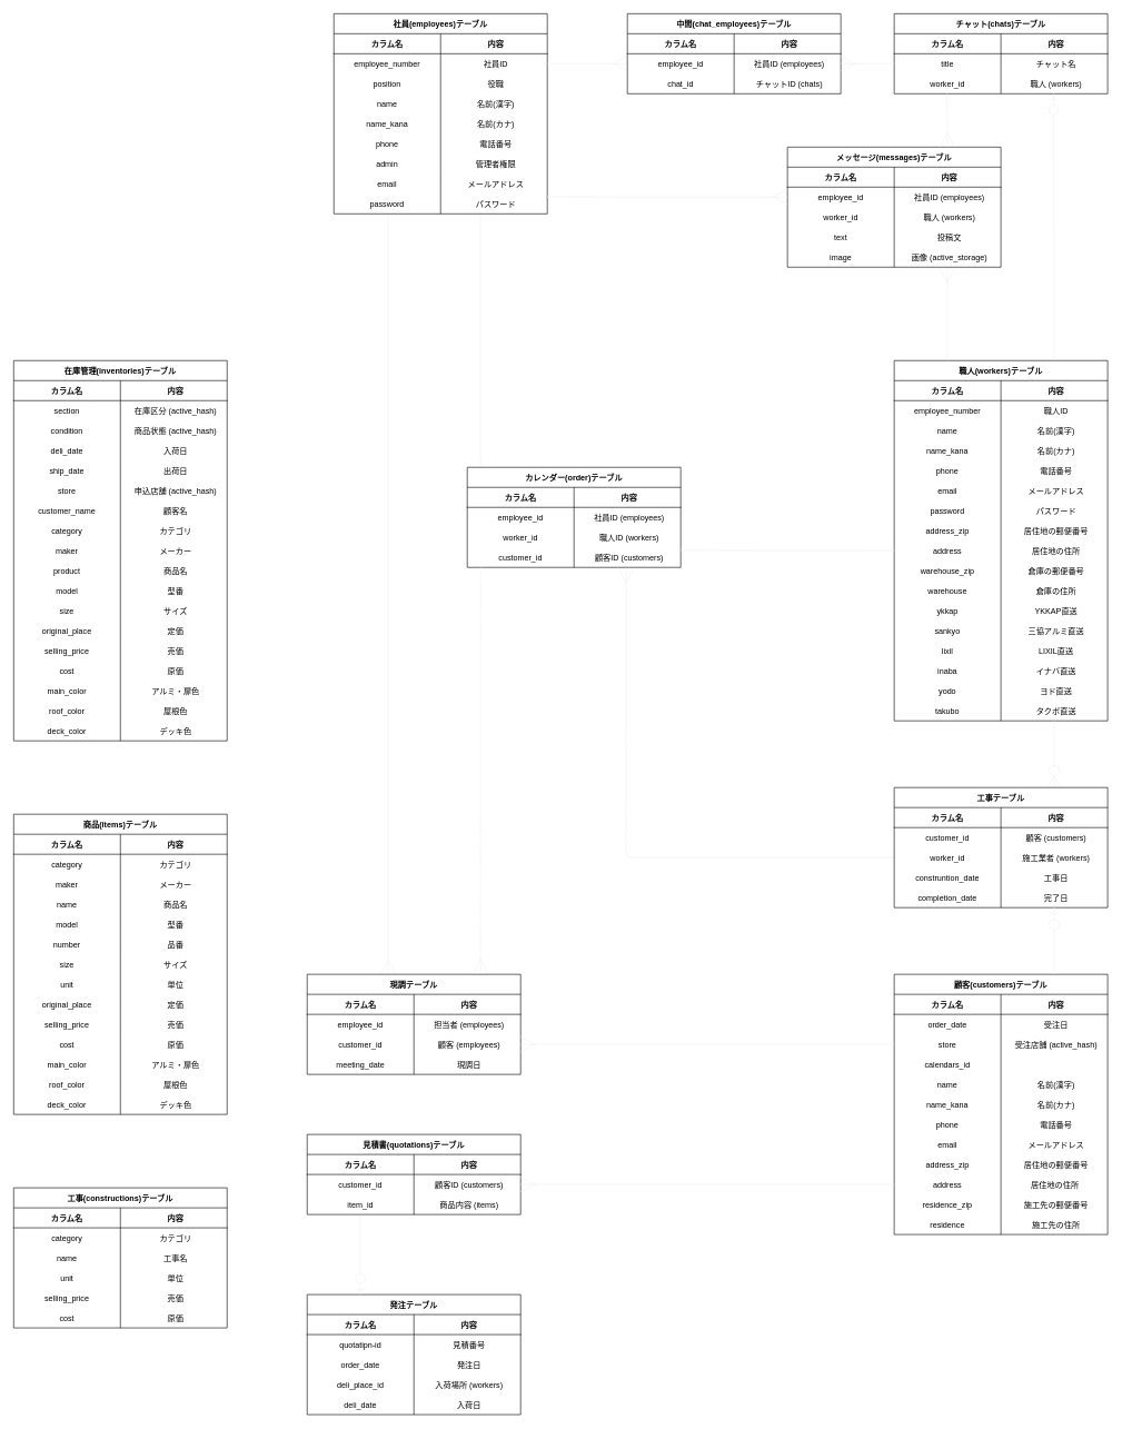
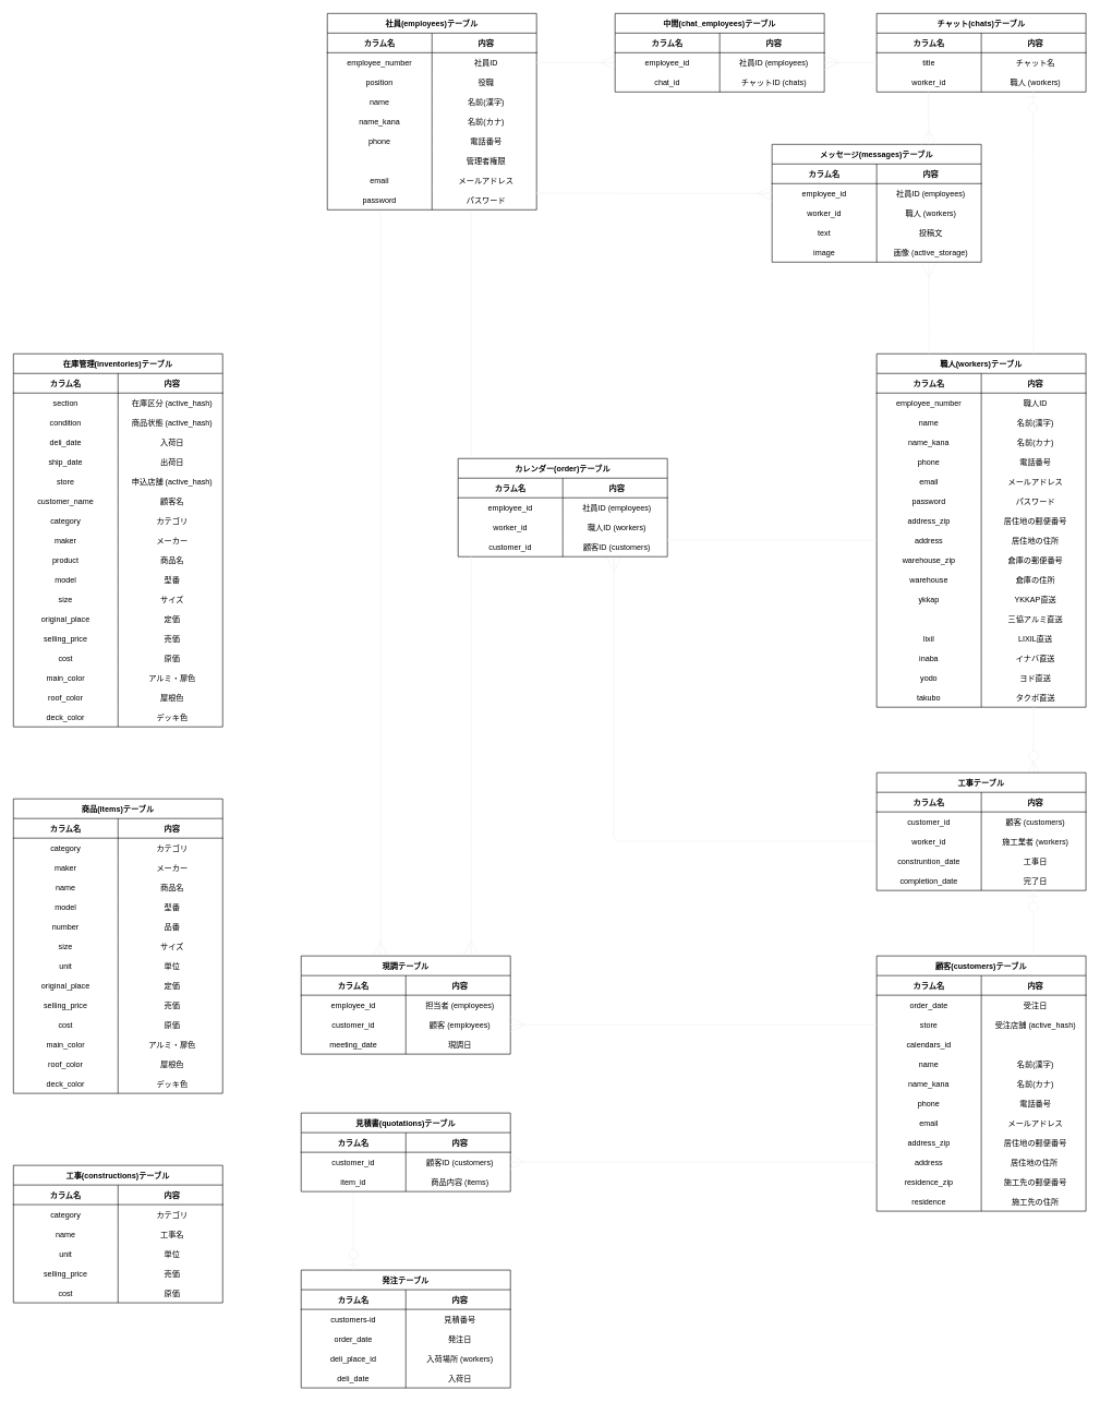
- <mxCell id="58" value="admin" style="shape=partialRectangle;connectable=0;fillColor=none;top=0;left=0;bottom=0;right=0;editable=1;overflow=hidden;" parent="57" vertex="1"><mxGeometry width="160" height="30" as="geometry" /></mxCell>
- <mxCell id="104" value="sankyo" style="shape=partialRectangle;connectable=0;fillColor=none;top=0;left=0;bottom=0;right=0;editable=1;overflow=hidden;" parent="103" vertex="1"><mxGeometry width="160" height="30" as="geometry" /></mxCell>
- <mxCell id="339" value="quotatipn-id" style="shape=partialRectangle;connectable=0;fillColor=none;top=0;left=0;bottom=0;right=0;editable=1;overflow=hidden;" parent="338" vertex="1"><mxGeometry width="160" height="30" as="geometry" /></mxCell>
+ <mxCell id="339" value="customers-id" style="shape=partialRectangle;connectable=0;fillColor=none;top=0;left=0;bottom=0;right=0;editable=1;overflow=hidden;" parent="338" vertex="1"><mxGeometry width="160" height="30" as="geometry" /></mxCell>
